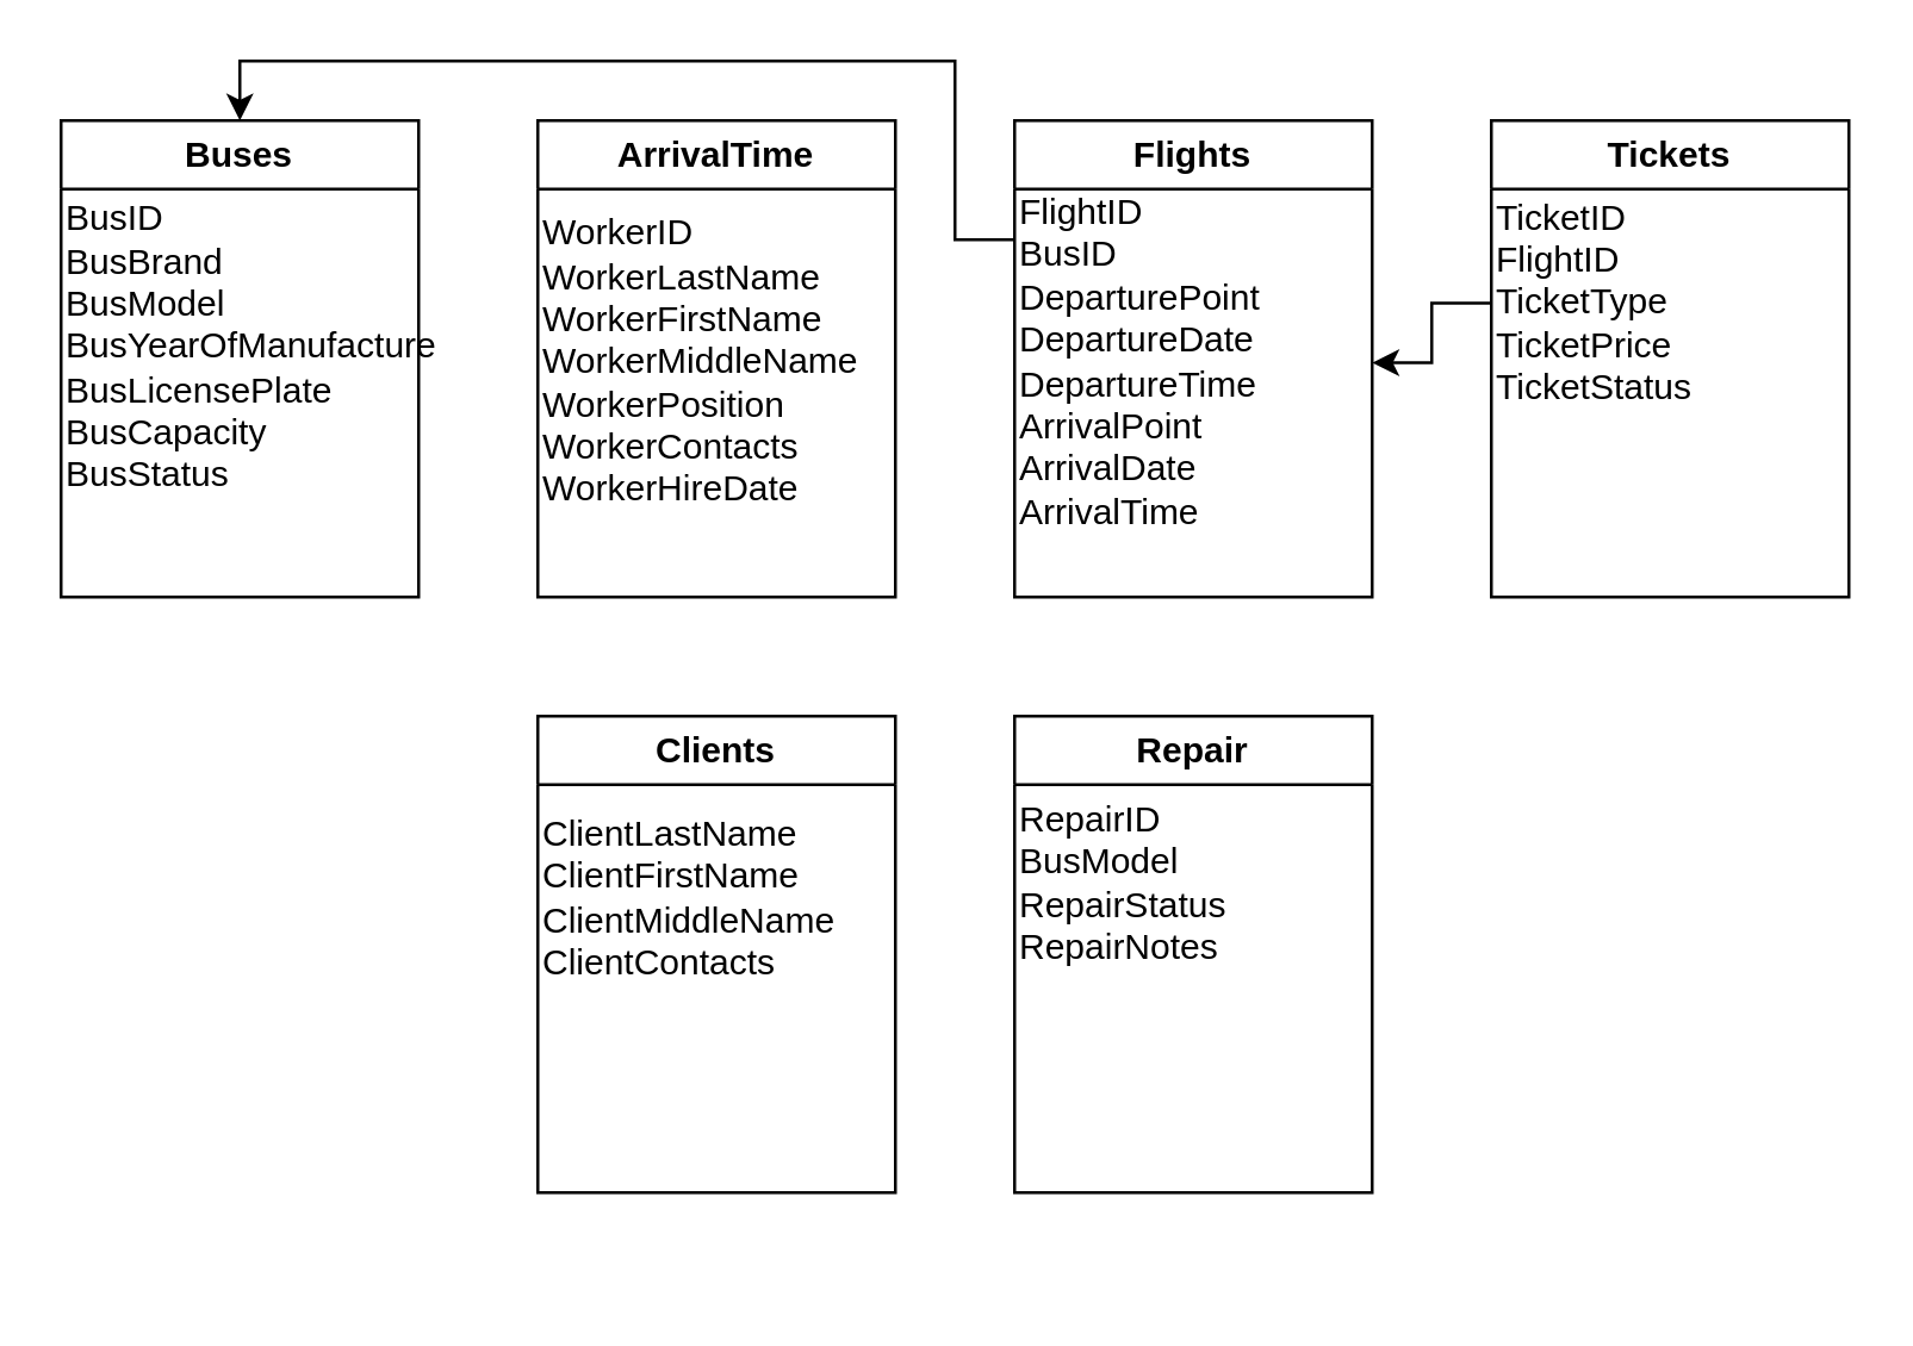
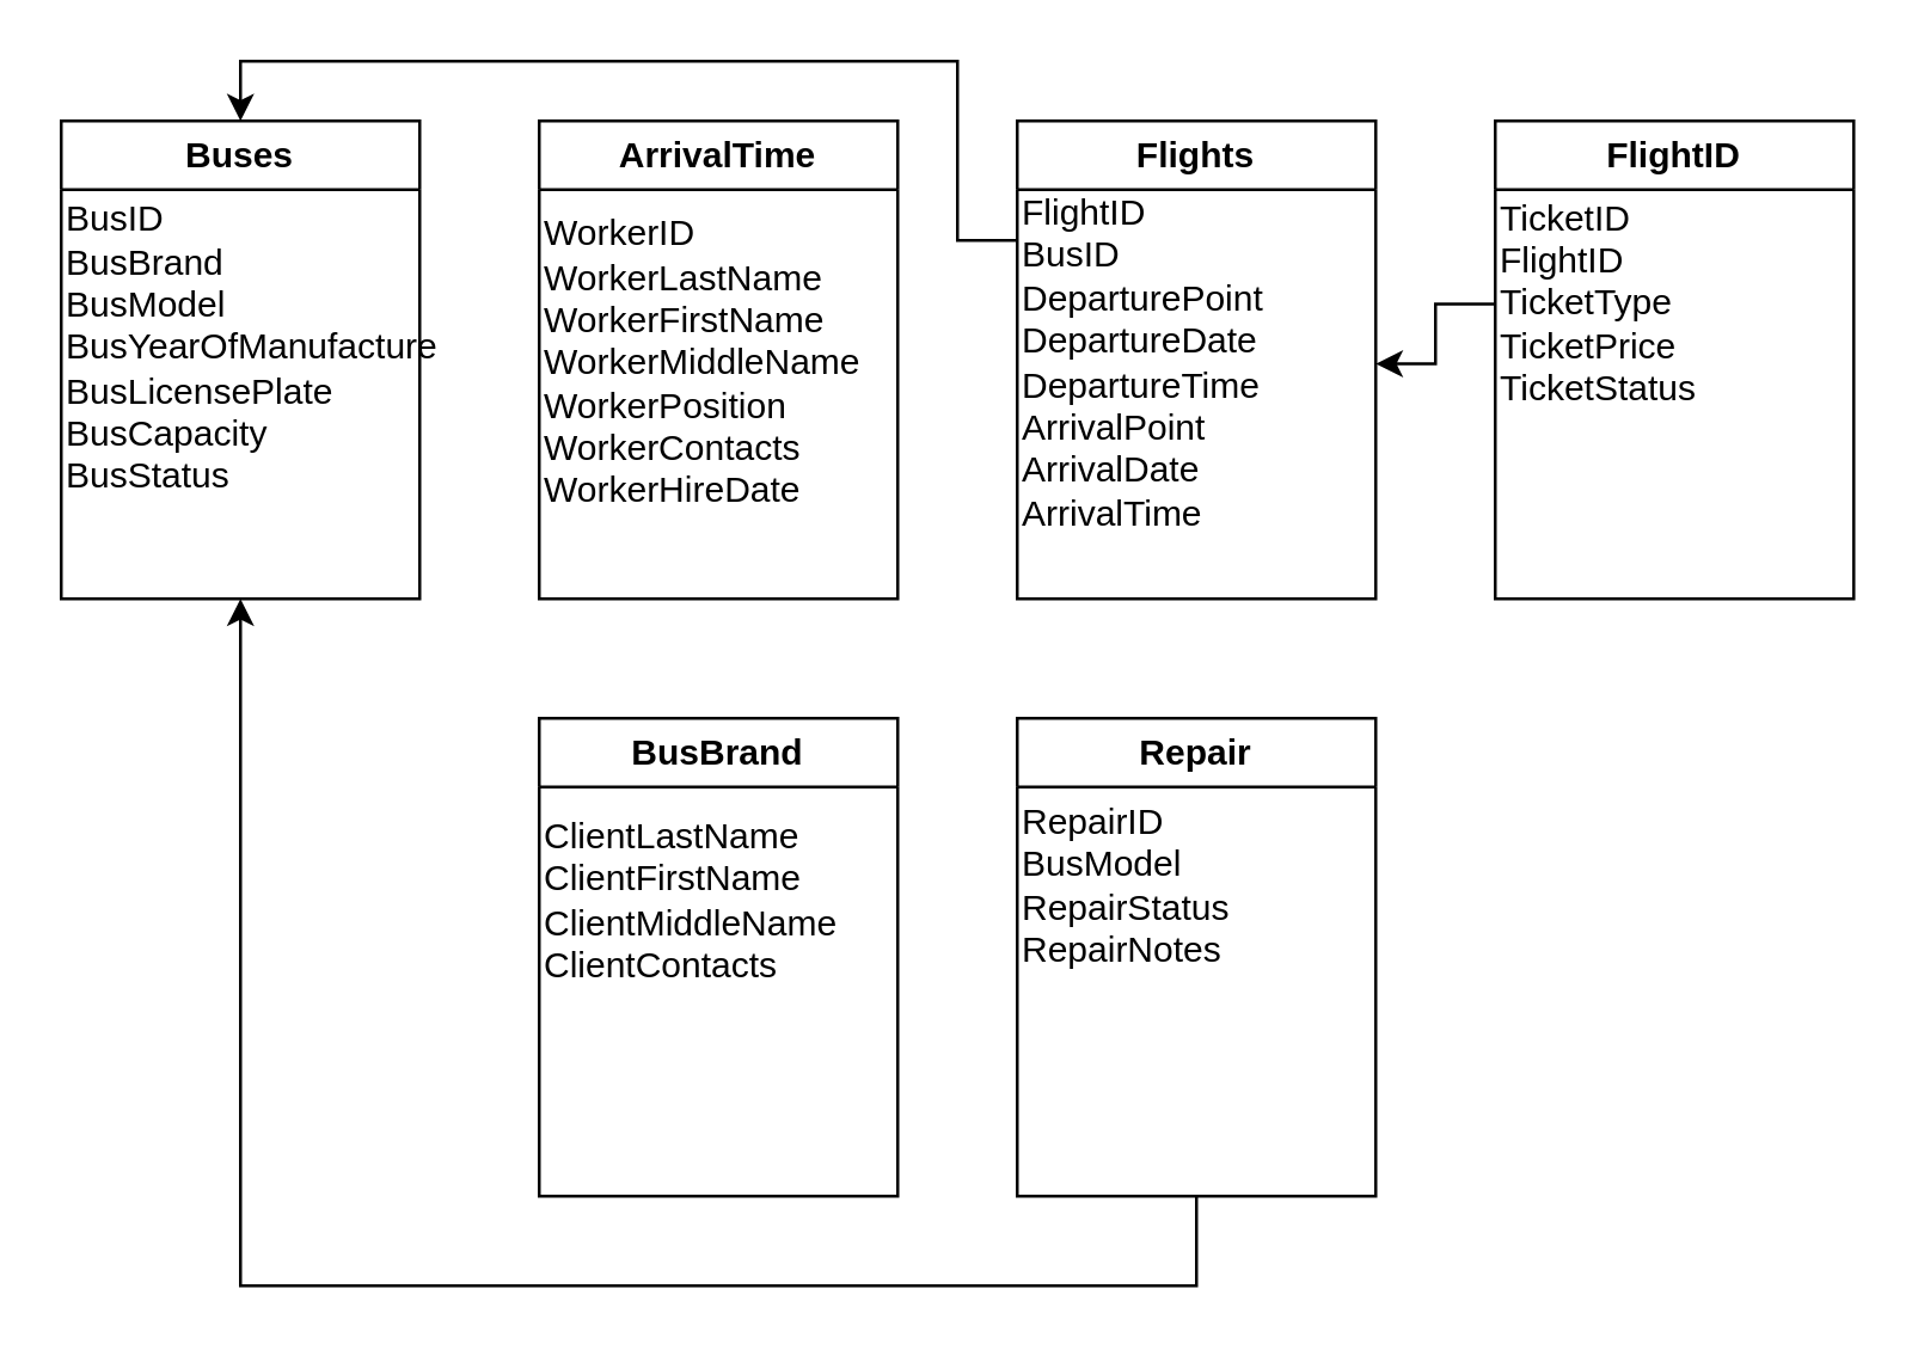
- <mxCell id="8" value="Tickets" style="swimlane;whiteSpace=wrap;html=1;" parent="1" vertex="1"><mxGeometry x="500" y="40" width="120" height="160" as="geometry" /></mxCell>
+ <mxCell id="8" value="FlightID" style="swimlane;whiteSpace=wrap;html=1;" parent="1" vertex="1"><mxGeometry x="500" y="40" width="120" height="160" as="geometry" /></mxCell>
- <mxCell id="10" value="Clients" style="swimlane;whiteSpace=wrap;html=1;" parent="1" vertex="1"><mxGeometry x="180" y="240" width="120" height="160" as="geometry" /></mxCell>
+ <mxCell id="10" value="BusBrand" style="swimlane;whiteSpace=wrap;html=1;" parent="1" vertex="1"><mxGeometry x="180" y="240" width="120" height="160" as="geometry" /></mxCell>
+ <mxCell id="12" style="edgeStyle=orthogonalEdgeStyle;rounded=0;orthogonalLoop=1;jettySize=auto;html=1;entryX=0.5;entryY=1;entryDx=0;entryDy=0;" parent="1" source="13" target="2" edge="1"><mxGeometry relative="1" as="geometry"><Array as="points"><mxPoint x="400" y="430" /><mxPoint x="80" y="430" /></Array></mxGeometry></mxCell>
